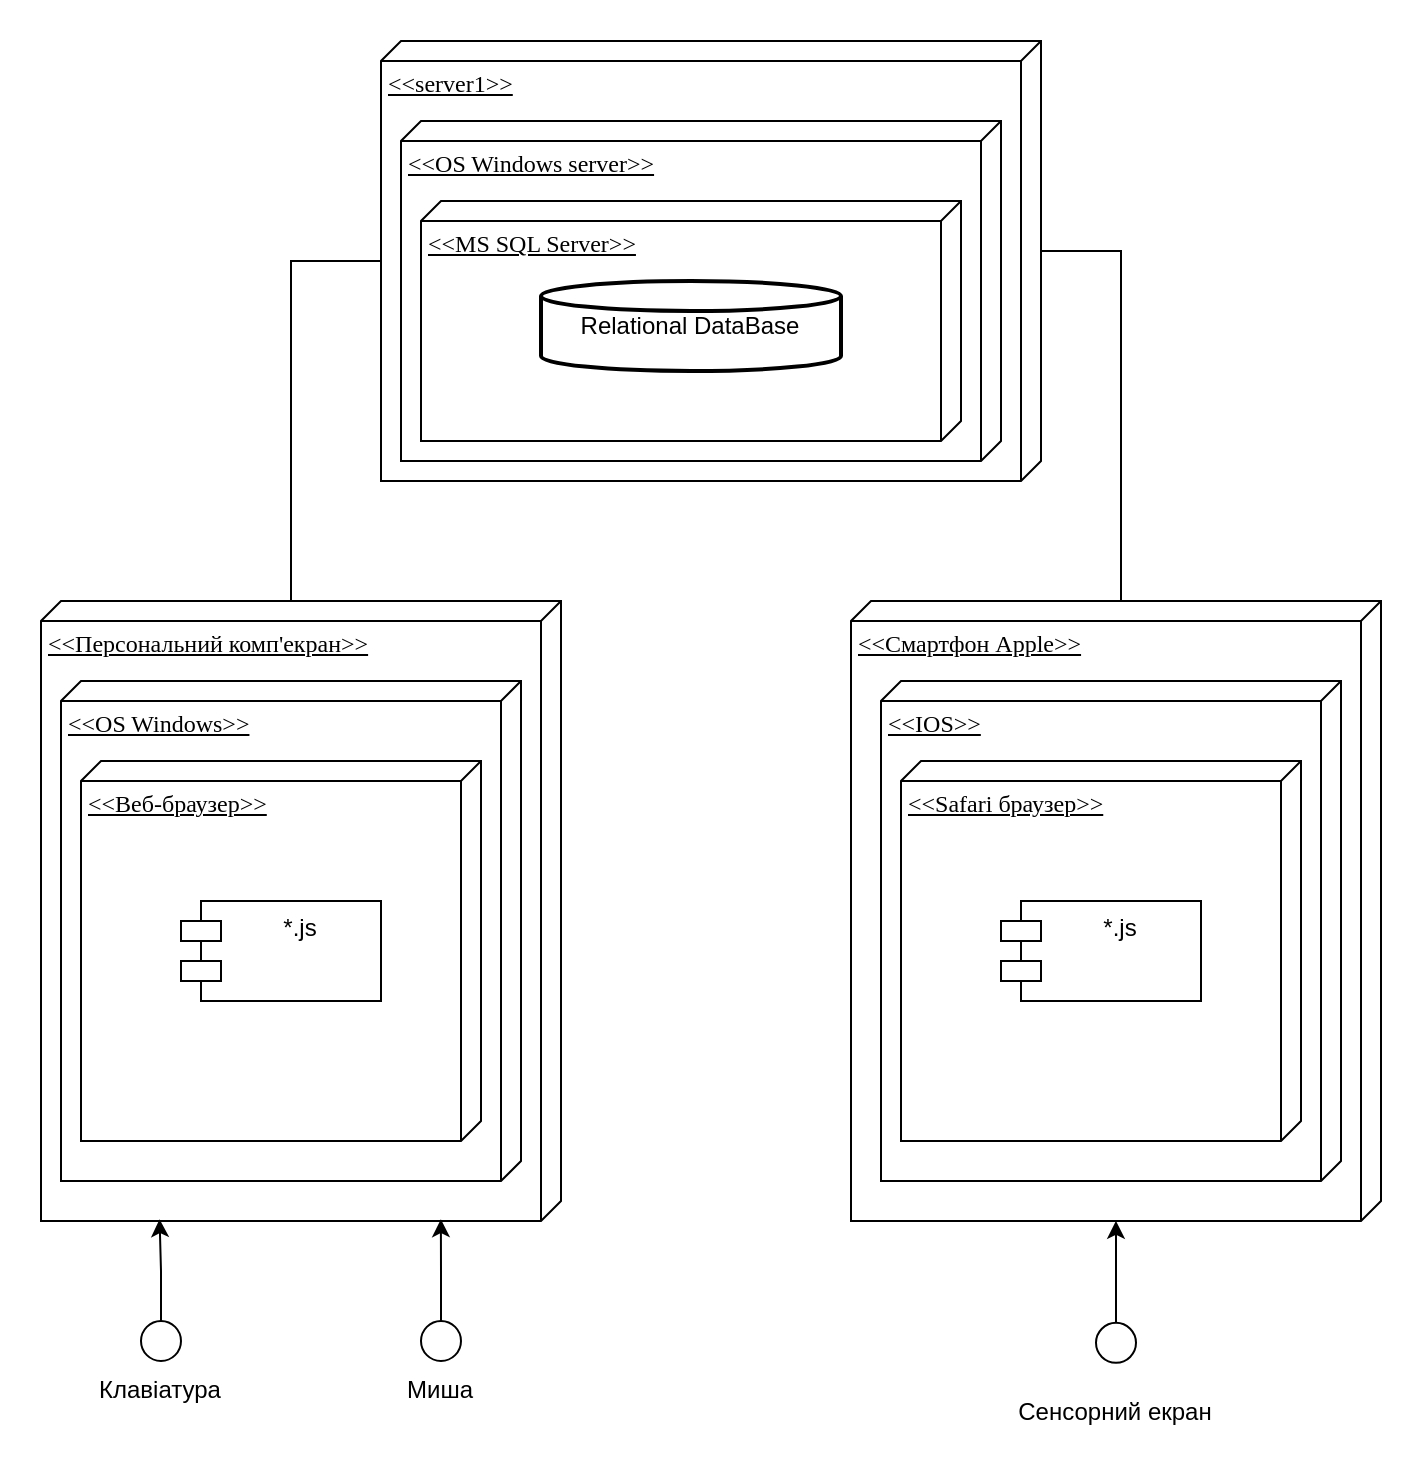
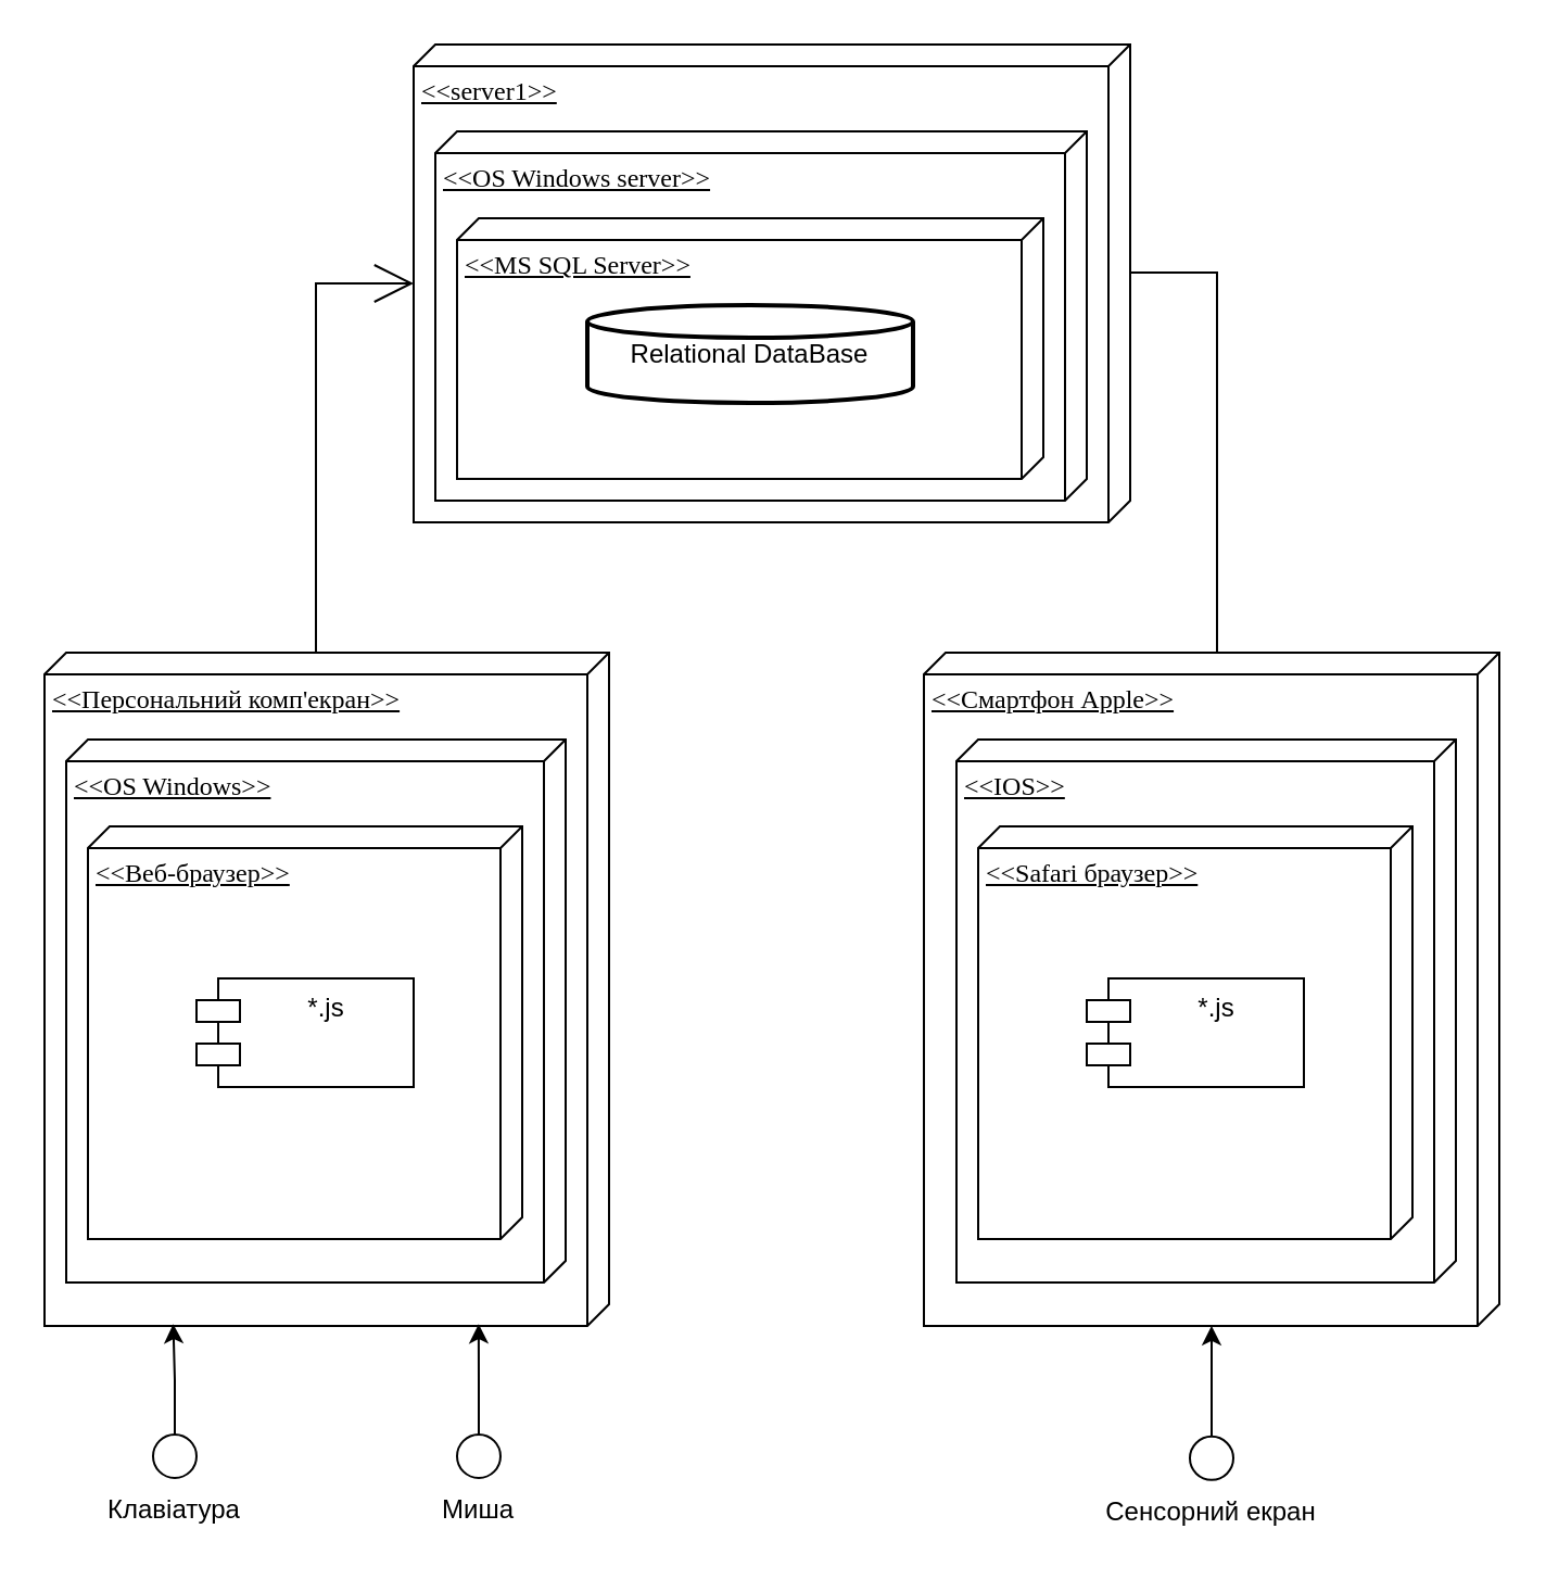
- <mxCell id="7" style="edgeStyle=orthogonalEdgeStyle;rounded=0;html=1;labelBackgroundColor=none;startArrow=none;startFill=0;startSize=8;endArrow=none;endFill=0;endSize=16;fontFamily=Verdana;fontSize=12;" parent="1" source="3" target="2" edge="1"><mxGeometry relative="1" as="geometry"><Array as="points"><mxPoint x="145" y="395" /></Array></mxGeometry></mxCell>
+ <mxCell id="7" style="edgeStyle=orthogonalEdgeStyle;rounded=0;html=1;labelBackgroundColor=none;startArrow=none;startFill=0;startSize=8;endArrow=open;endFill=0;endSize=16;fontFamily=Verdana;fontSize=12;" parent="1" source="3" target="2" edge="1"><mxGeometry relative="1" as="geometry"><Array as="points"><mxPoint x="145" y="395" /></Array></mxGeometry></mxCell>
- <mxCell id="21" value="Сенсорний екран" style="text;html=1;strokeColor=none;fillColor=none;align=center;verticalAlign=middle;whiteSpace=wrap;rounded=0;" vertex="1" parent="1"><mxGeometry x="501.25" y="690.93" width="112.5" height="30" as="geometry" /></mxCell>
+ <mxCell id="21" value="Сенсорний екран" style="text;html=1;strokeColor=none;fillColor=none;align=center;verticalAlign=middle;whiteSpace=wrap;rounded=0;" vertex="1" parent="1"><mxGeometry x="501.25" y="680.93" width="112.5" height="30" as="geometry" /></mxCell>
